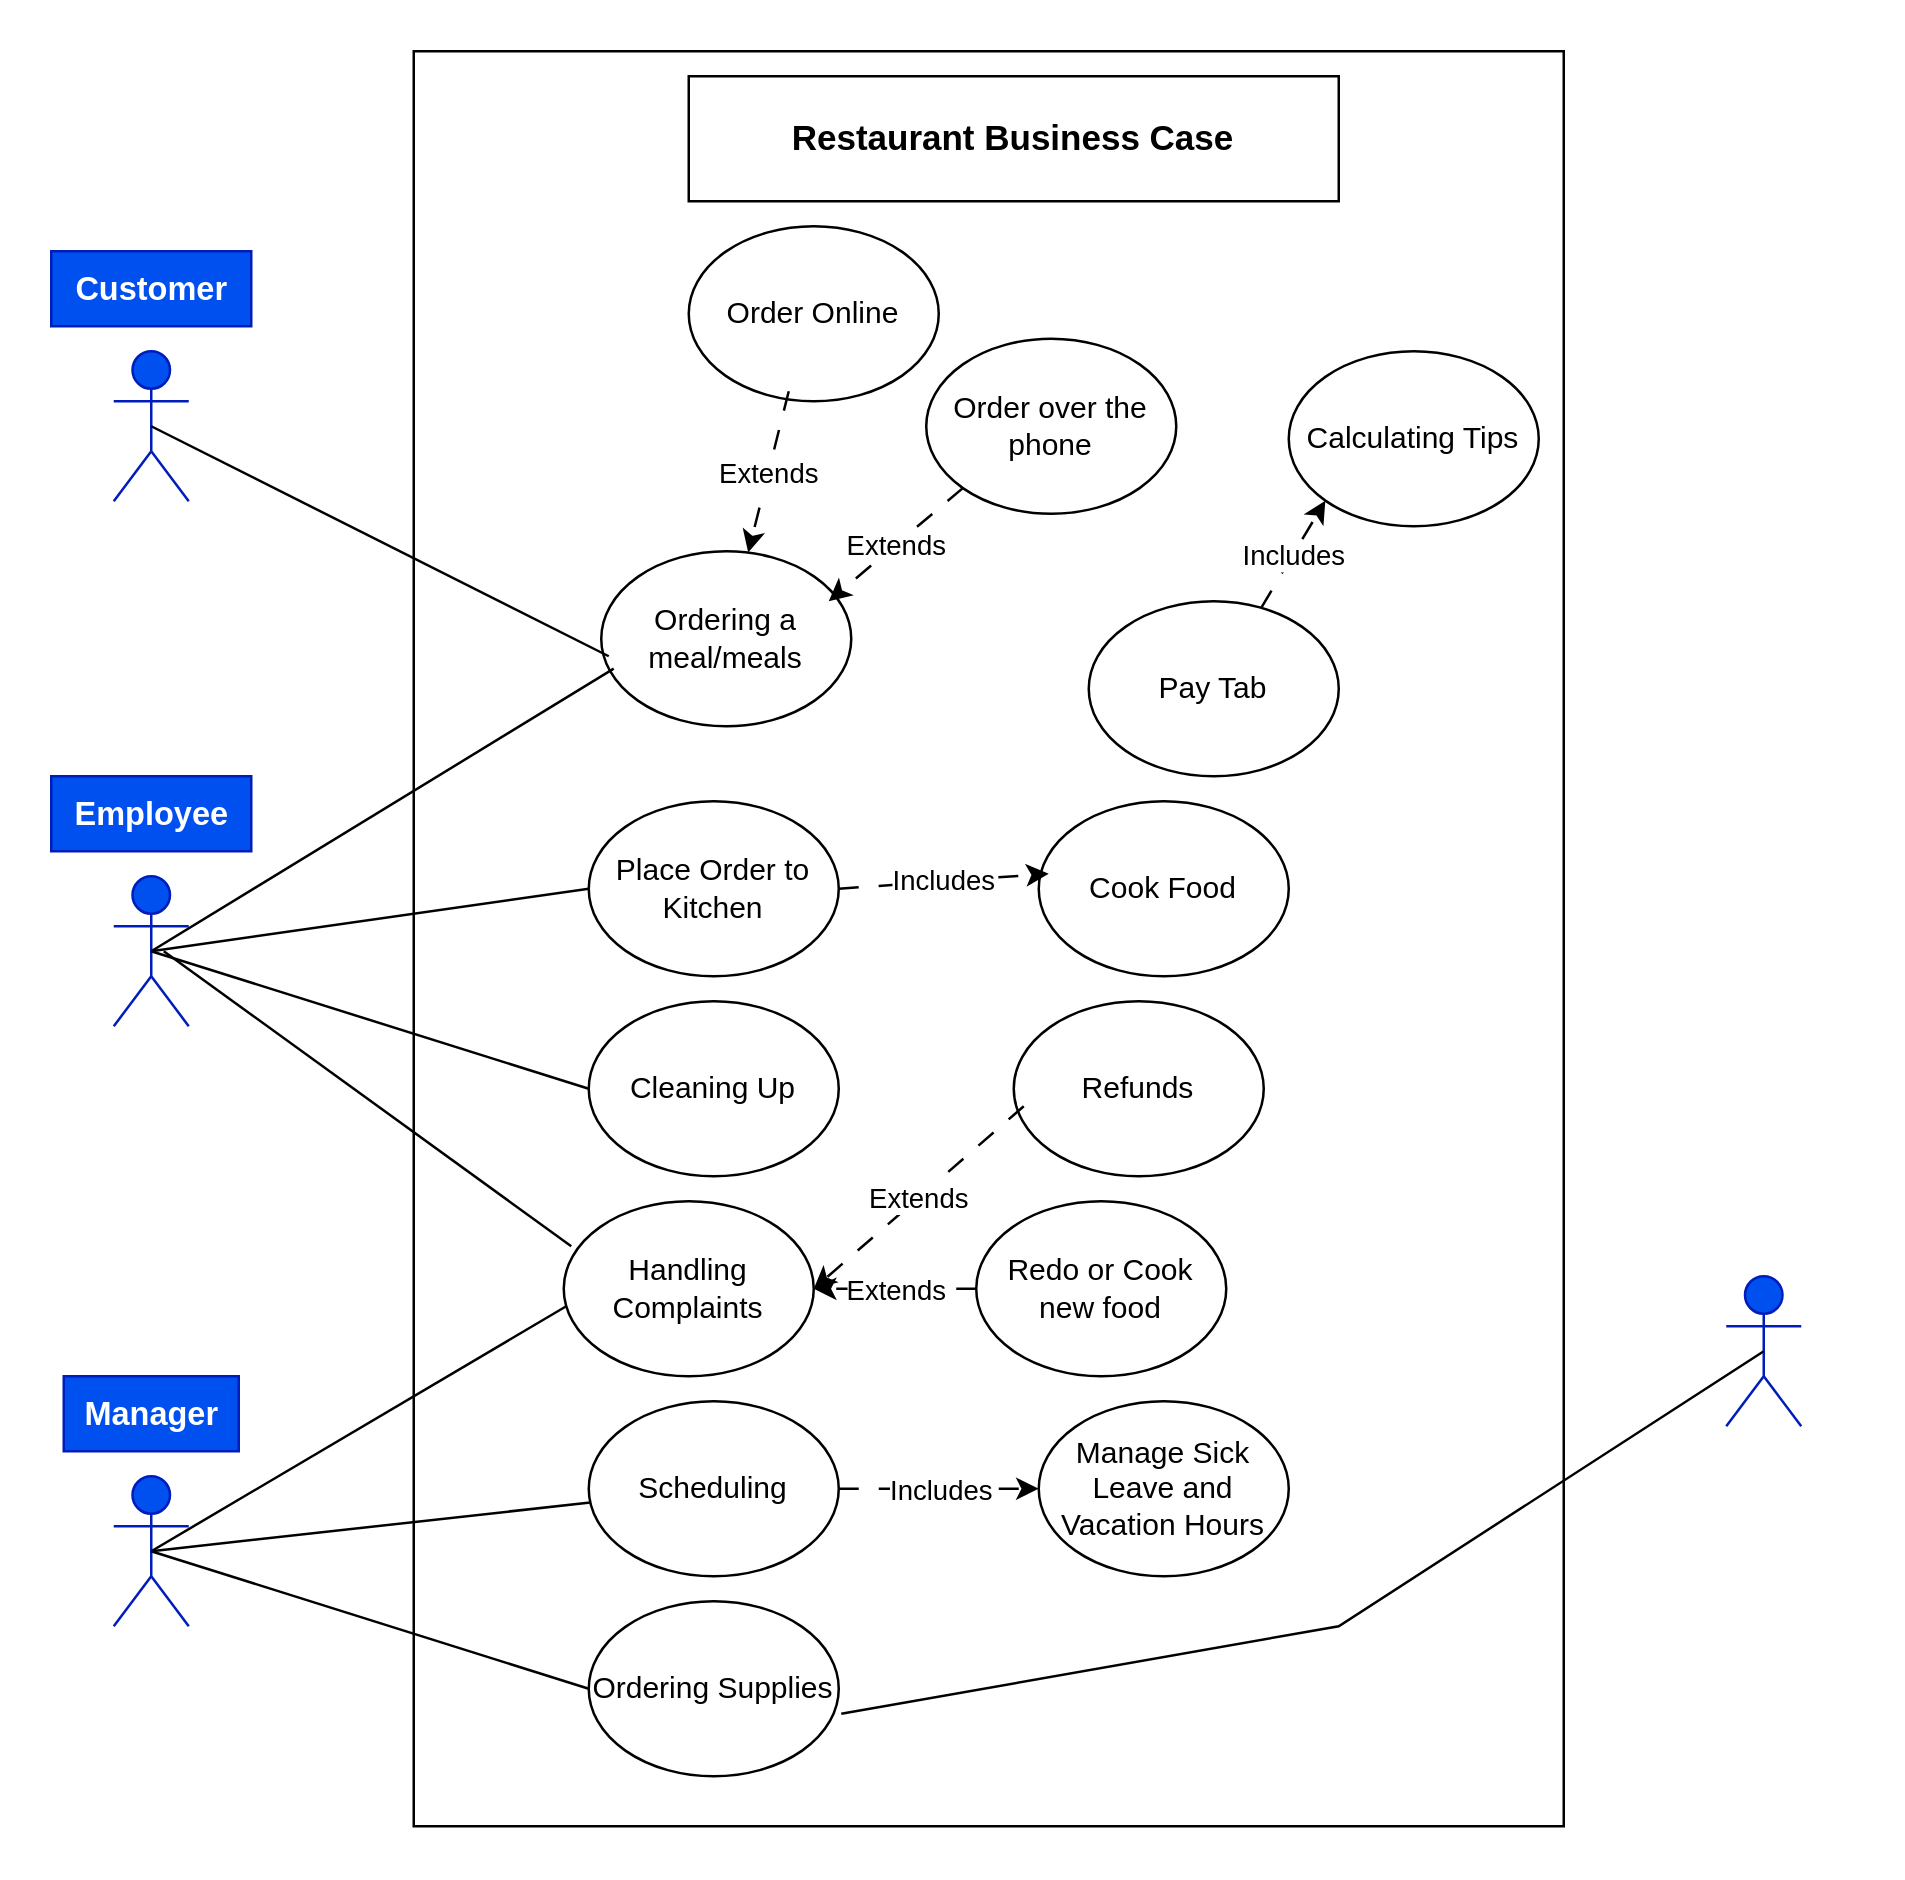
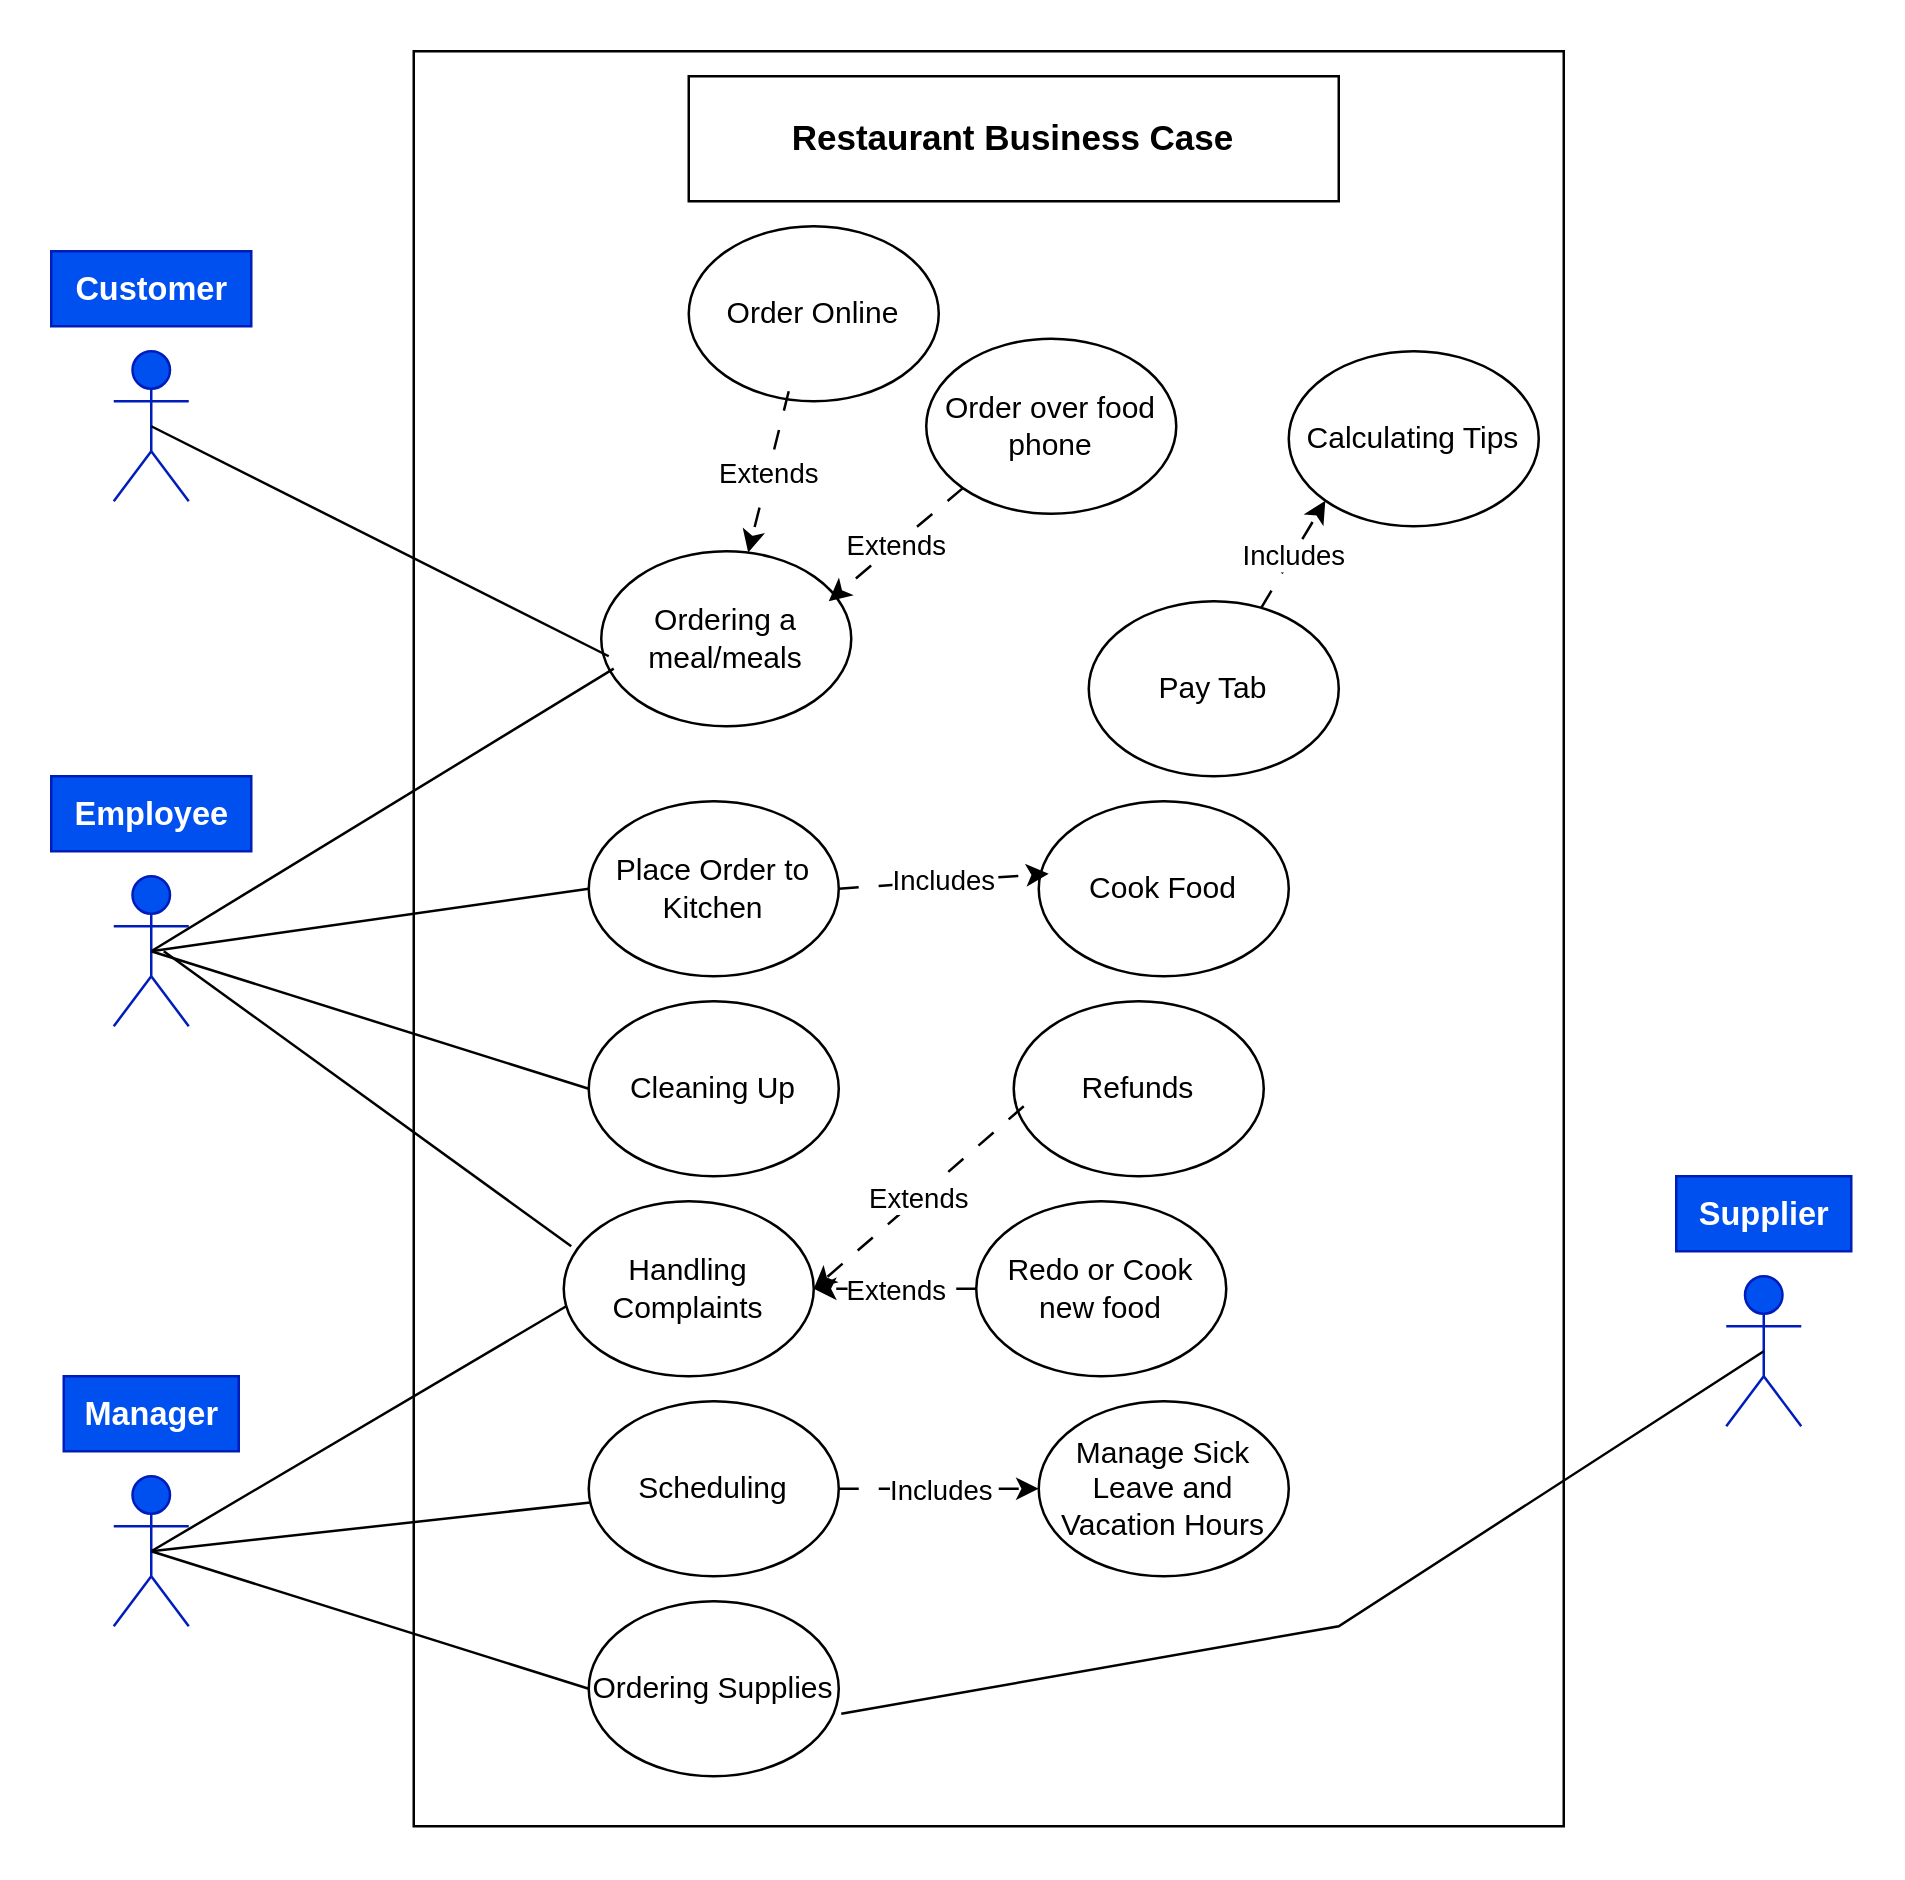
- <mxCell id="4" value="Order over the phone" style="ellipse;whiteSpace=wrap;html=1;" parent="1" vertex="1"><mxGeometry x="370" y="135" width="100" height="70" as="geometry" /></mxCell>
+ <mxCell id="4" value="Order over food phone" style="ellipse;whiteSpace=wrap;html=1;" parent="1" vertex="1"><mxGeometry x="370" y="135" width="100" height="70" as="geometry" /></mxCell>
+ <mxCell id="22" value="Supplier" style="text;html=1;align=center;verticalAlign=middle;resizable=0;points=[];autosize=1;strokeColor=#001DBC;fillColor=#0050ef;fontStyle=1;fontSize=13;fontColor=#ffffff;" parent="1" vertex="1"><mxGeometry x="670" y="470" width="70" height="30" as="geometry" /></mxCell>
